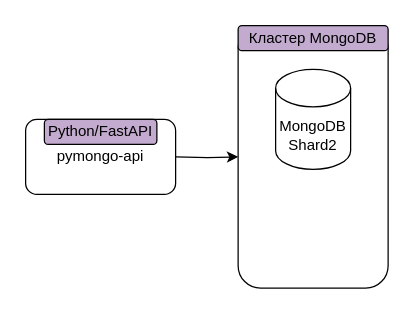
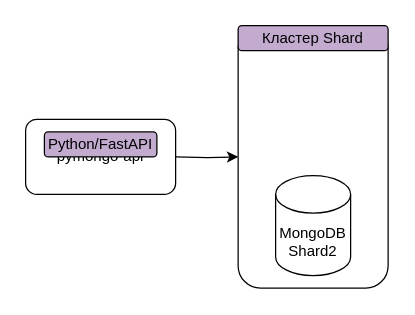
- <mxCell id="5" value="Кластер MongoDB" style="rounded=1;whiteSpace=wrap;html=1;fillColor=#C3ABD0;" vertex="1" parent="1"><mxGeometry x="190" y="20" width="120" height="20" as="geometry" /></mxCell>
+ <mxCell id="5" value="Кластер Shard" style="rounded=1;whiteSpace=wrap;html=1;fillColor=#C3ABD0;" vertex="1" parent="1"><mxGeometry x="190" y="20" width="120" height="20" as="geometry" /></mxCell>
- <mxCell id="4" value="MongoDB&lt;div&gt;Shard2&lt;/div&gt;" style="shape=cylinder3;whiteSpace=wrap;html=1;boundedLbl=1;backgroundOutline=1;size=15;container=0;" parent="1" vertex="1"><mxGeometry x="220" y="55" width="60" height="80" as="geometry" /></mxCell>
+ <mxCell id="4" value="MongoDB&lt;div&gt;Shard2&lt;/div&gt;" style="shape=cylinder3;whiteSpace=wrap;html=1;boundedLbl=1;backgroundOutline=1;size=15;container=0;" parent="1" vertex="1"><mxGeometry x="220" y="140" width="60" height="80" as="geometry" /></mxCell>
- <mxCell id="7" value="Python/FastAPI" style="rounded=1;whiteSpace=wrap;html=1;fillColor=#C3ABD0;" vertex="1" parent="1"><mxGeometry x="35" y="95" width="90" height="20" as="geometry" /></mxCell>
+ <mxCell id="7" value="Python/FastAPI" style="rounded=1;whiteSpace=wrap;html=1;fillColor=#C3ABD0;" vertex="1" parent="1"><mxGeometry x="35" y="105" width="90" height="20" as="geometry" /></mxCell>
